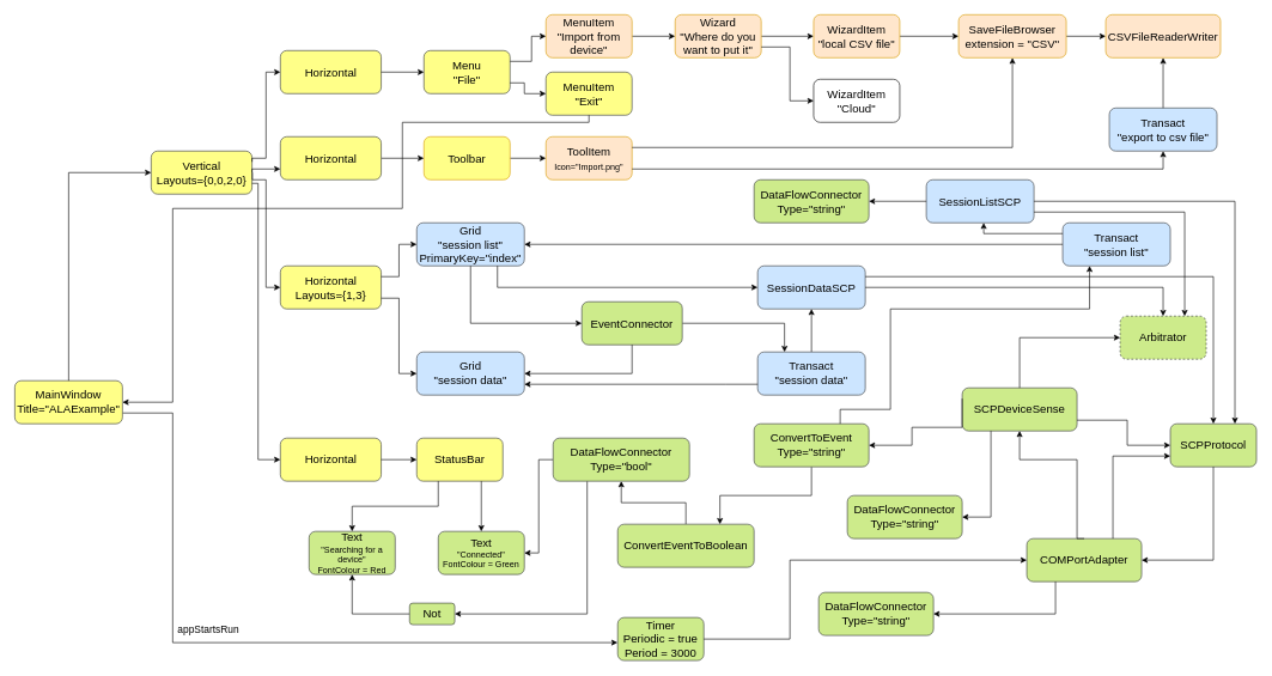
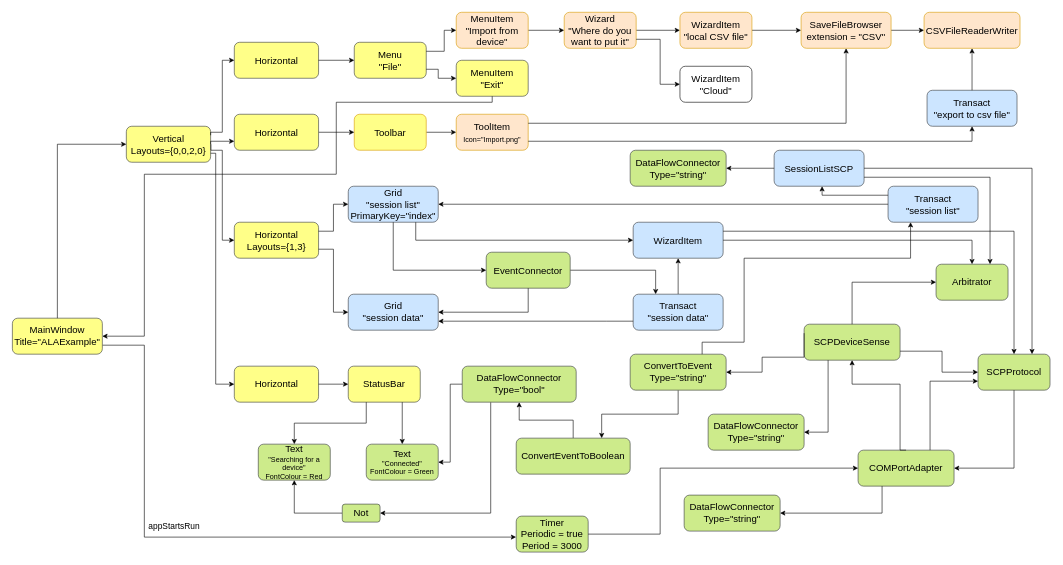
- <mxCell id="79" value="SessionDataSCP" style="rounded=1;whiteSpace=wrap;html=1;fillColor=#cce5ff;strokeColor=#36393d;fontSize=16;" vertex="1" parent="1"><mxGeometry x="1055" y="370" width="150" height="60" as="geometry" /></mxCell>
+ <mxCell id="79" value="WizardItem" style="rounded=1;whiteSpace=wrap;html=1;fillColor=#cce5ff;strokeColor=#36393d;fontSize=16;" vertex="1" parent="1"><mxGeometry x="1055" y="370" width="150" height="60" as="geometry" /></mxCell>
- <mxCell id="25" value="Arbitrator" style="rounded=1;whiteSpace=wrap;html=1;fillColor=#cdeb8b;strokeColor=#36393d;fontSize=16;dashed=1;" parent="1" vertex="1"><mxGeometry x="1560" y="440" width="120" height="60" as="geometry" /></mxCell>
+ <mxCell id="25" value="Arbitrator" style="rounded=1;whiteSpace=wrap;html=1;fillColor=#cdeb8b;strokeColor=#36393d;fontSize=16;" parent="1" vertex="1"><mxGeometry x="1560" y="440" width="120" height="60" as="geometry" /></mxCell>
